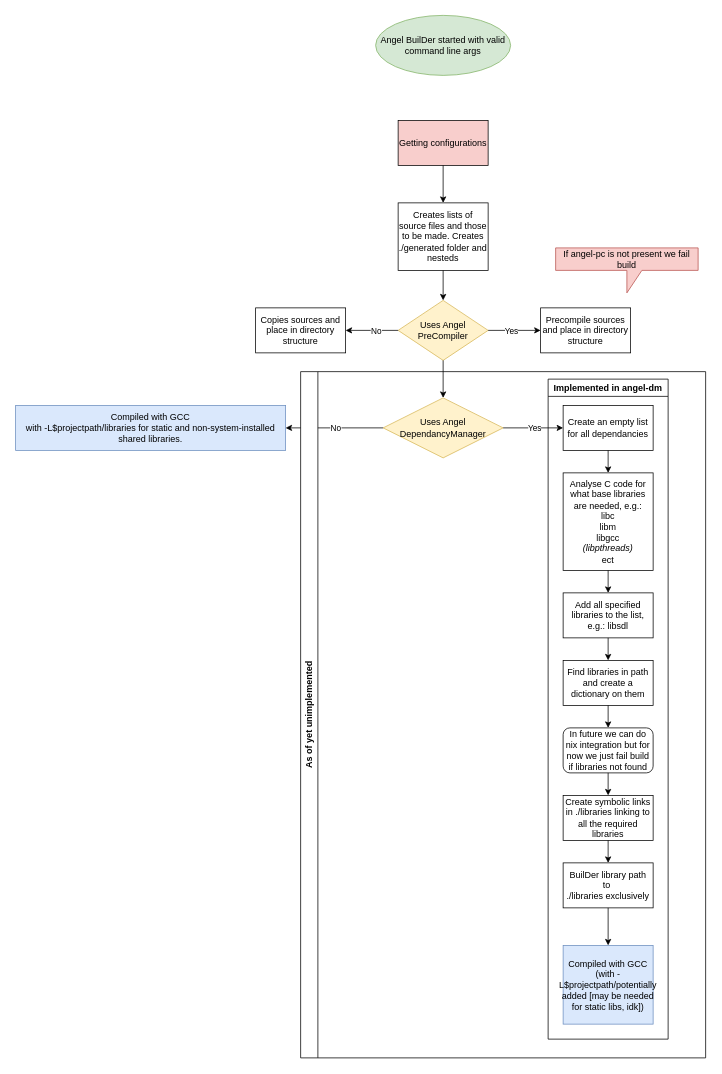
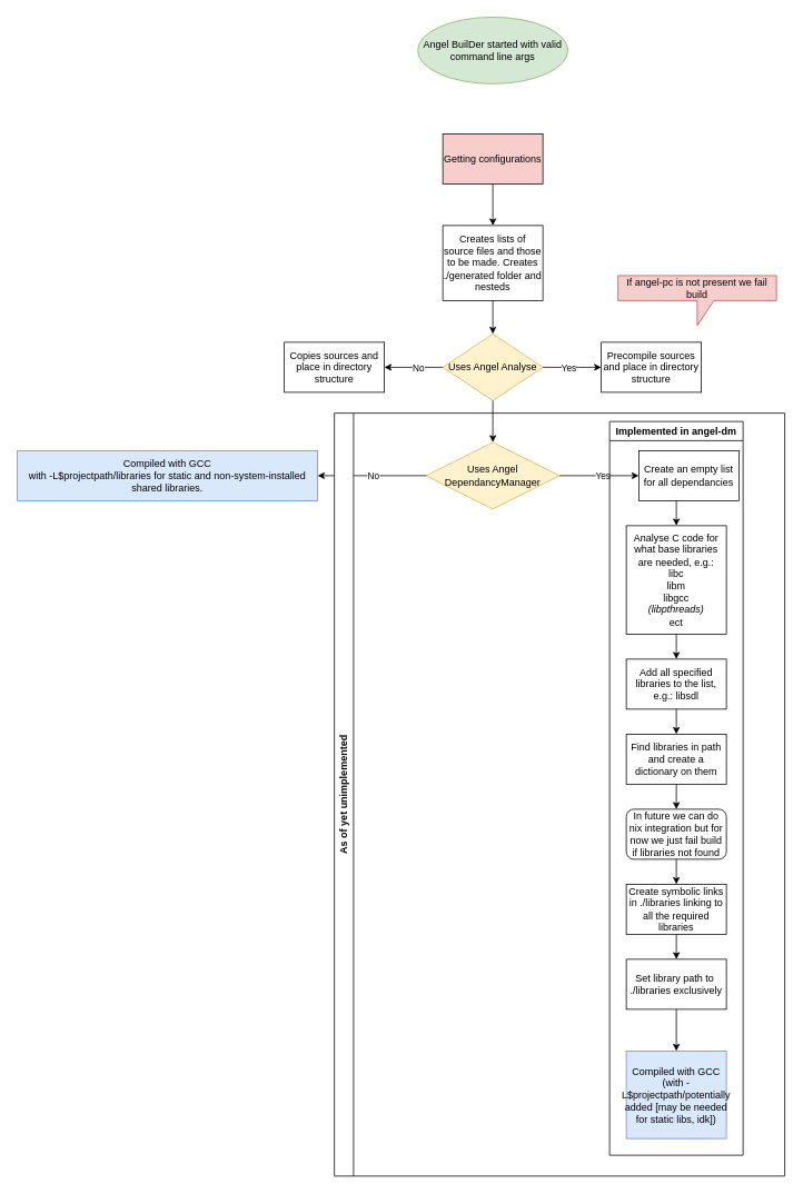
- <mxCell id="6" value="Uses Angel PreCompiler" style="rhombus;whiteSpace=wrap;html=1;fillColor=#fff2cc;strokeColor=#d6b656;" vertex="1" parent="1"><mxGeometry x="530" y="400" width="120" height="80" as="geometry" /></mxCell>
+ <mxCell id="6" value="Uses Angel Analyse" style="rhombus;whiteSpace=wrap;html=1;fillColor=#fff2cc;strokeColor=#d6b656;" vertex="1" parent="1"><mxGeometry x="530" y="400" width="120" height="80" as="geometry" /></mxCell>
- <mxCell id="23" value="Create an empty list for all dependancies" style="rounded=0;whiteSpace=wrap;html=1;" vertex="1" parent="22"><mxGeometry x="350" y="45" width="120" height="60" as="geometry" /></mxCell>
+ <mxCell id="23" value="Create an empty list for all dependancies" style="rounded=0;whiteSpace=wrap;html=1;" vertex="1" parent="22"><mxGeometry x="365" y="45" width="120" height="60" as="geometry" /></mxCell>
- <mxCell id="35" value="&lt;div&gt;BuilDer library path to&amp;nbsp;&lt;/div&gt;&lt;div&gt;./libraries exclusively&lt;/div&gt;" style="rounded=0;whiteSpace=wrap;html=1;" vertex="1" parent="34"><mxGeometry x="20" y="645" width="120" height="60" as="geometry" /></mxCell>
+ <mxCell id="35" value="&lt;div&gt;Set library path to&amp;nbsp;&lt;/div&gt;&lt;div&gt;./libraries exclusively&lt;/div&gt;" style="rounded=0;whiteSpace=wrap;html=1;" vertex="1" parent="34"><mxGeometry x="20" y="645" width="120" height="60" as="geometry" /></mxCell>
